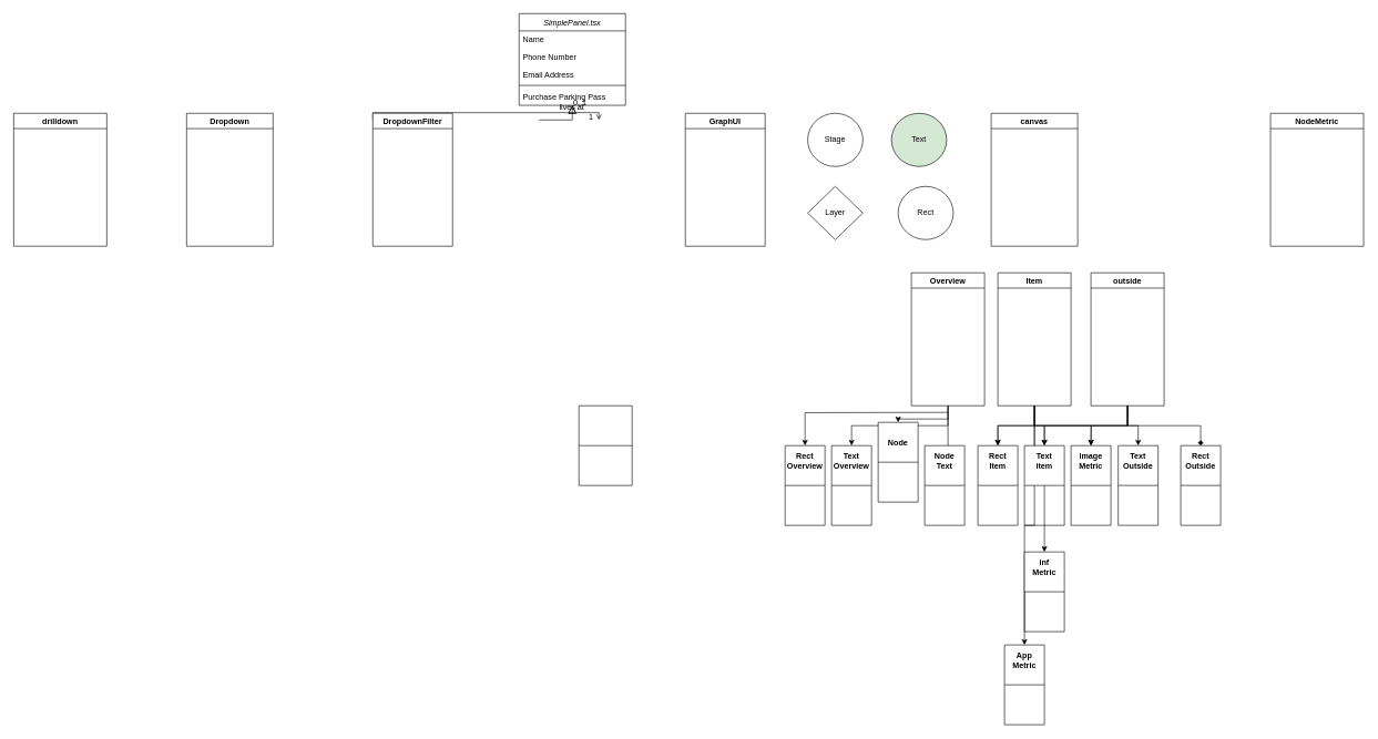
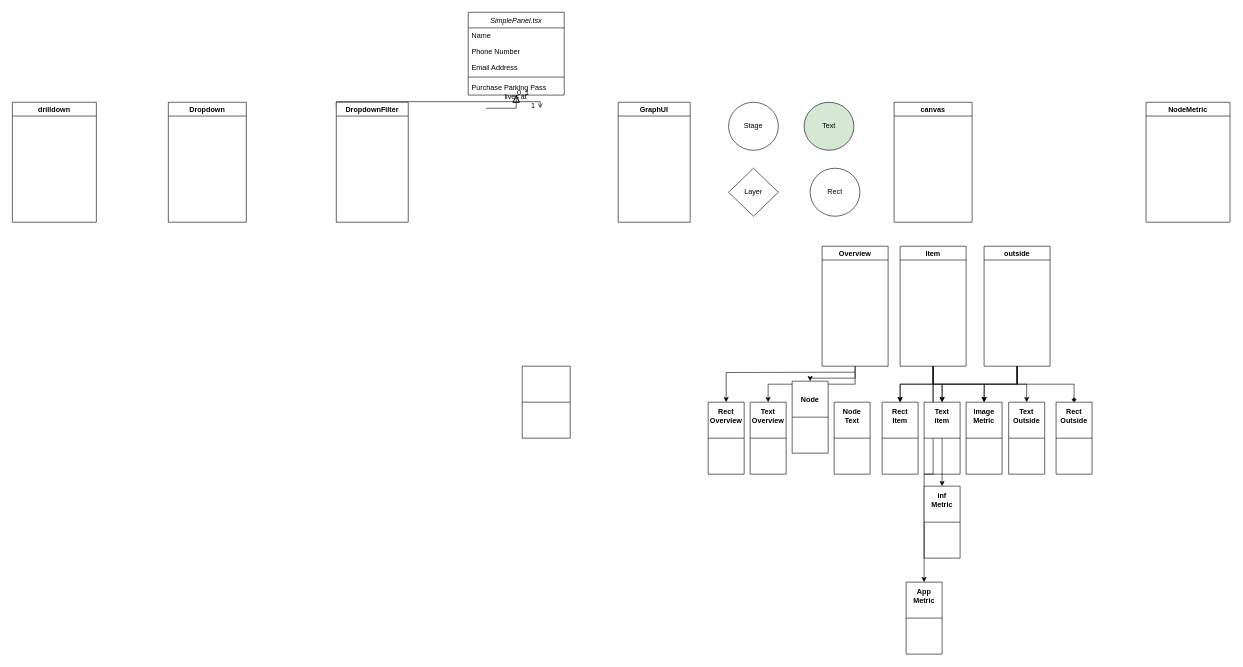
- <mxCell id="23" style="edgeStyle=orthogonalEdgeStyle;rounded=0;orthogonalLoop=1;jettySize=auto;html=1;exitX=0.5;exitY=1;exitDx=0;exitDy=0;entryX=0.583;entryY=0.083;entryDx=0;entryDy=0;entryPerimeter=0;" edge="1" parent="1" source="24" target="45"><mxGeometry relative="1" as="geometry" /></mxCell>
- <mxCell id="52" value="Rect&#10;Outside&#10;" style="swimlane;startSize=60;" vertex="1" parent="1"><mxGeometry x="1775" y="670" width="60" height="120" as="geometry" /></mxCell>
+ <mxCell id="52" value="Rect&#10;Outside&#10;" style="swimlane;startSize=60;" vertex="1" parent="1"><mxGeometry x="1760" y="670" width="60" height="120" as="geometry" /></mxCell>
- <mxCell id="50" value="inf&#10;Metric&#10;" style="swimlane;startSize=60;" vertex="1" parent="1"><mxGeometry x="1540" y="830" width="60" height="120" as="geometry" /></mxCell>
+ <mxCell id="50" value="inf&#10;Metric&#10;" style="swimlane;startSize=60;" vertex="1" parent="1"><mxGeometry x="1540" y="810" width="60" height="120" as="geometry" /></mxCell>
